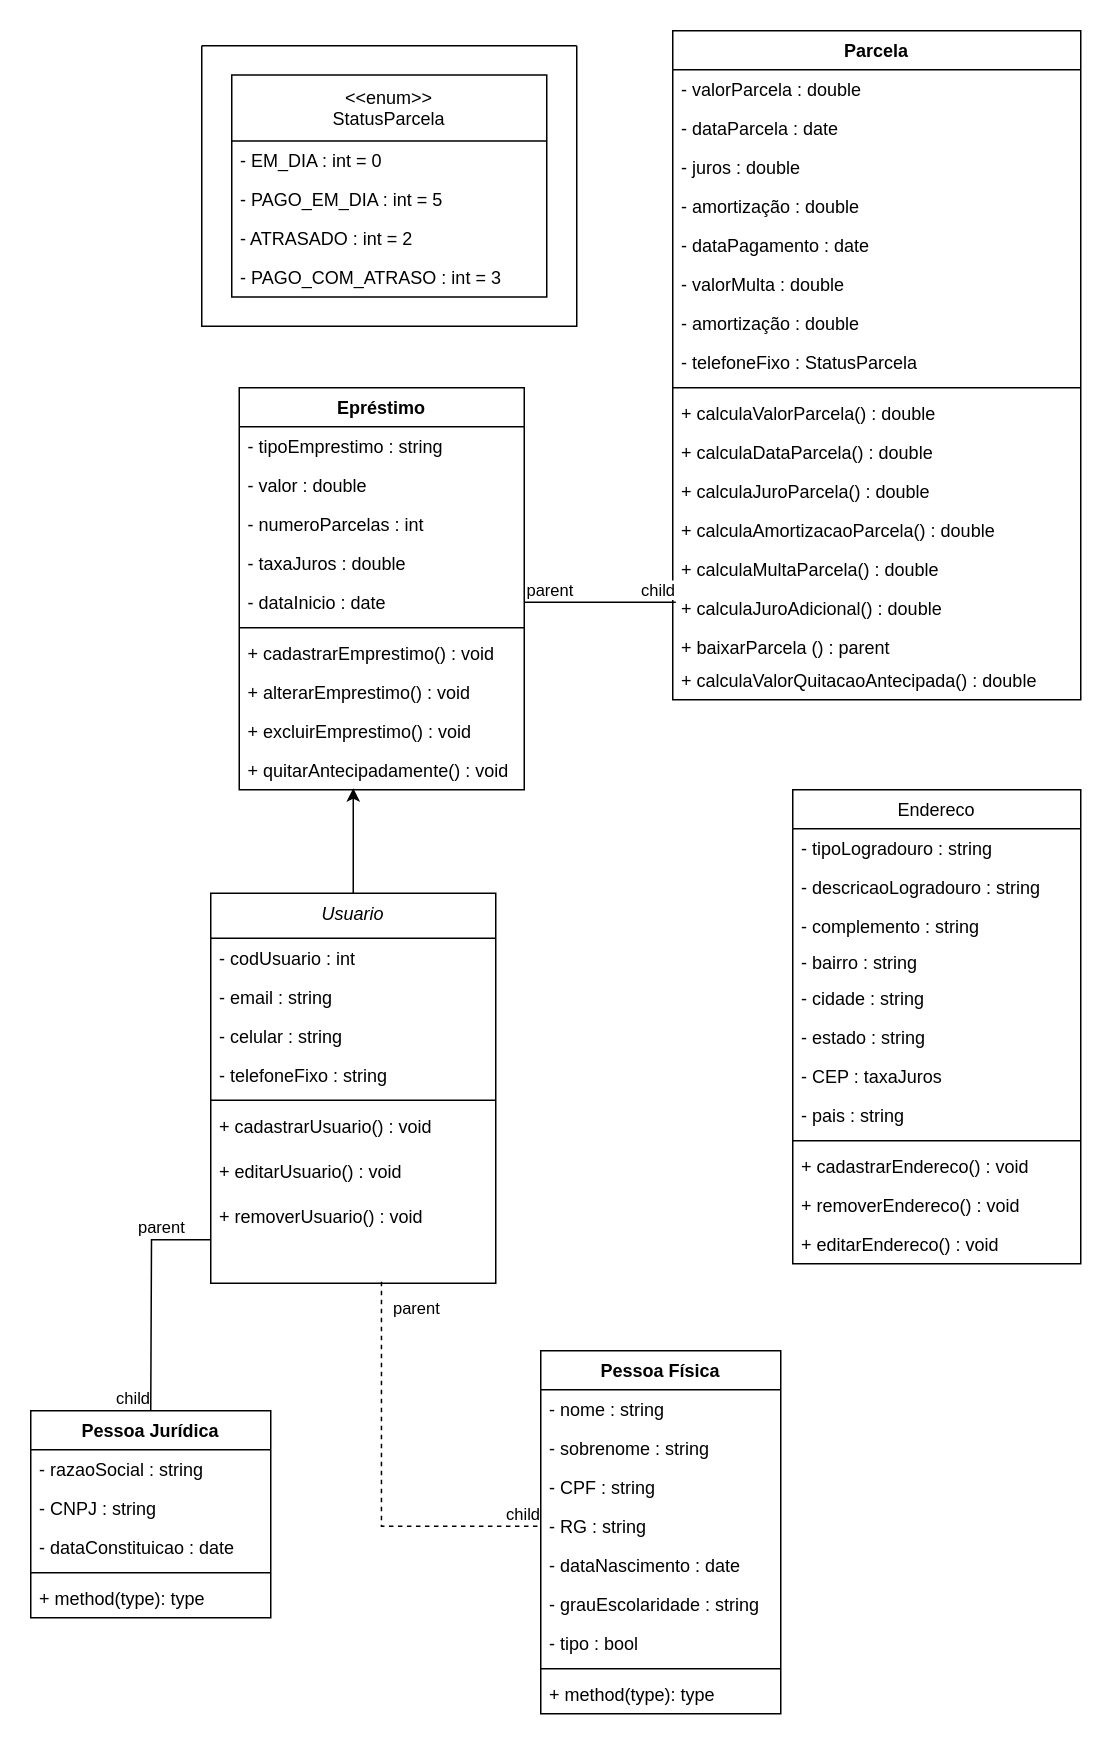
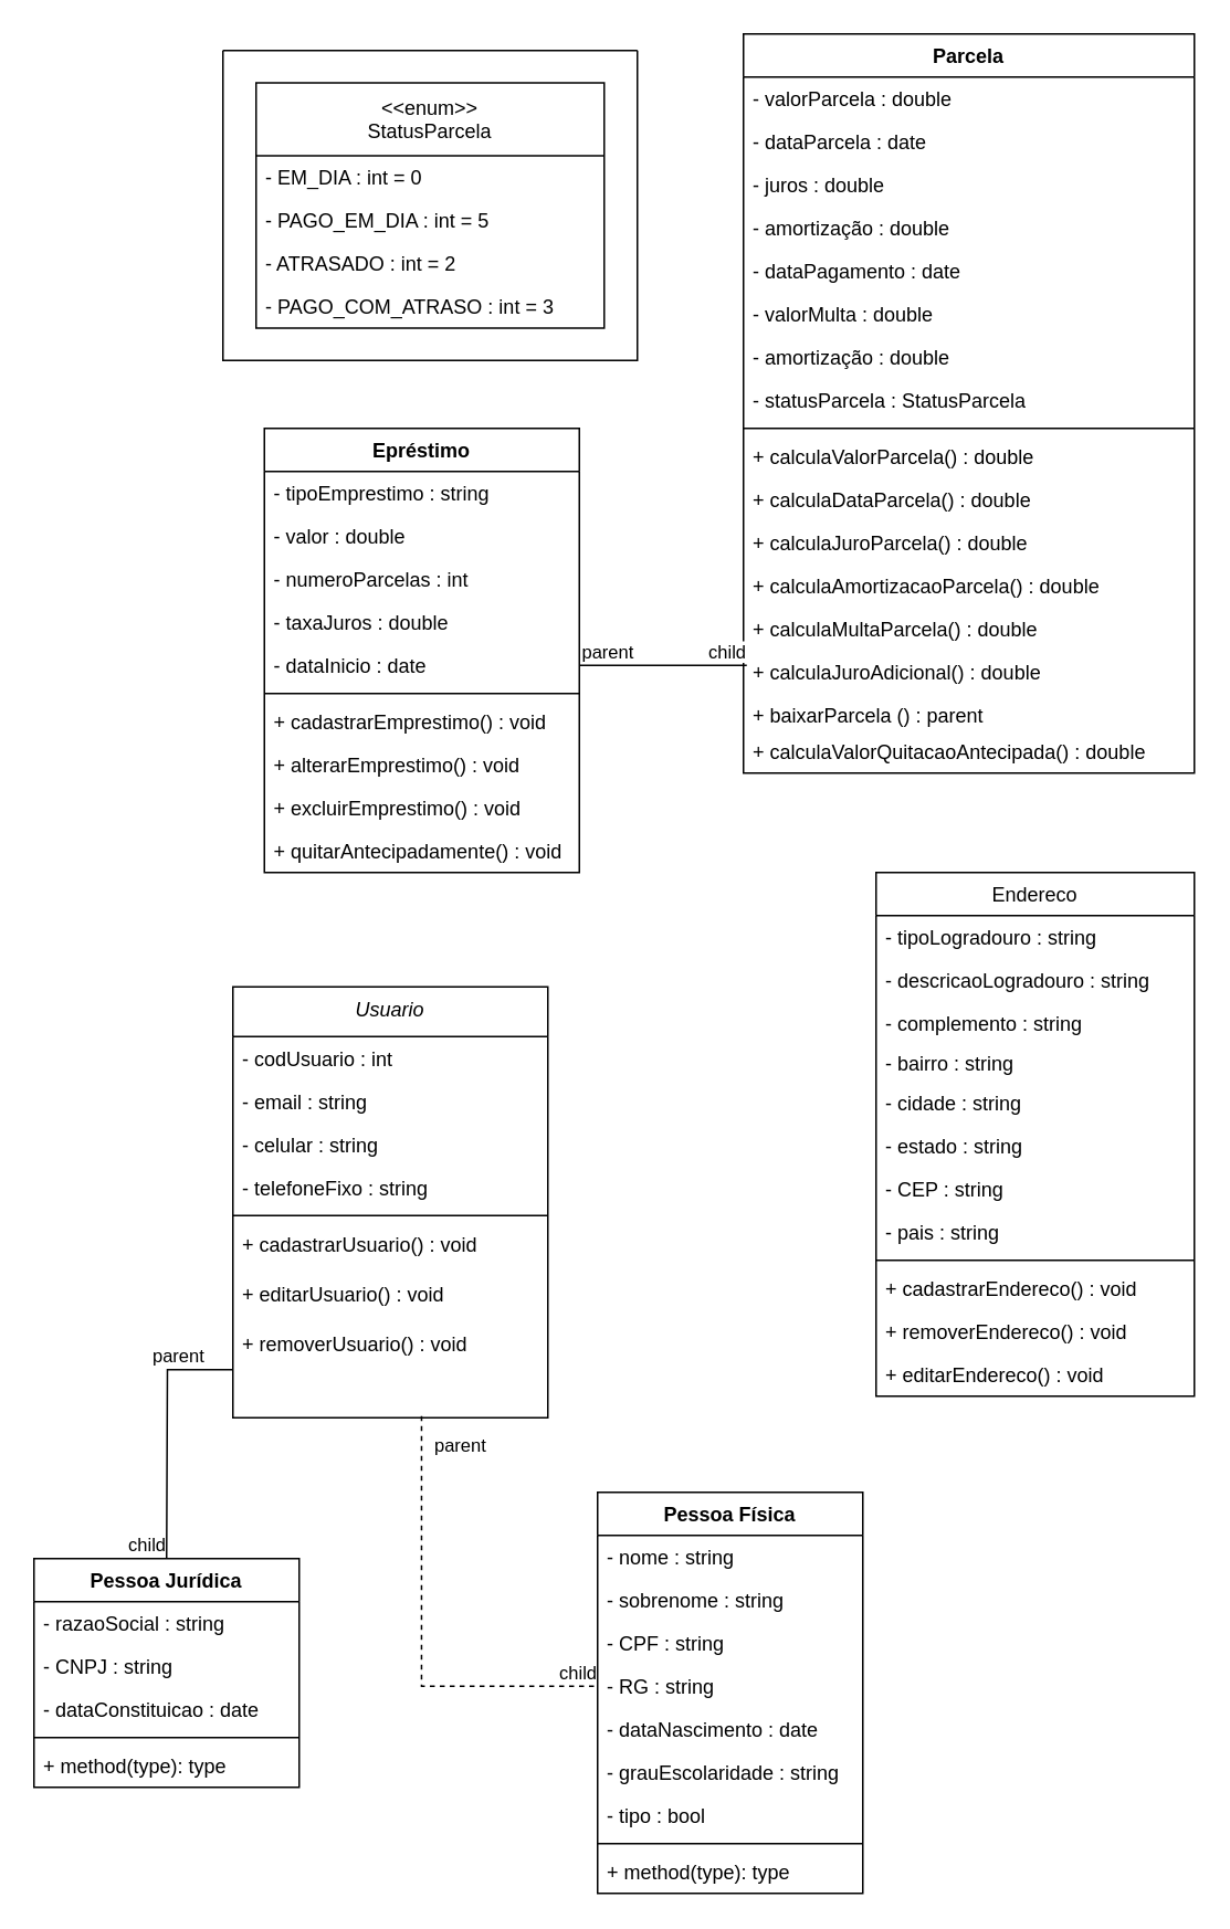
- <mxCell id="60" value="- telefoneFixo : StatusParcela" style="text;strokeColor=none;fillColor=none;align=left;verticalAlign=top;spacingLeft=4;spacingRight=4;overflow=hidden;rotatable=0;points=[[0,0.5],[1,0.5]];portConstraint=eastwest;" vertex="1" parent="52"><mxGeometry y="208" width="272" height="26" as="geometry" /></mxCell>
+ <mxCell id="60" value="- statusParcela : StatusParcela" style="text;strokeColor=none;fillColor=none;align=left;verticalAlign=top;spacingLeft=4;spacingRight=4;overflow=hidden;rotatable=0;points=[[0,0.5],[1,0.5]];portConstraint=eastwest;" vertex="1" parent="52"><mxGeometry y="208" width="272" height="26" as="geometry" /></mxCell>
- <mxCell id="2" style="edgeStyle=orthogonalEdgeStyle;rounded=0;orthogonalLoop=1;jettySize=auto;html=1;entryX=0.4;entryY=0.962;entryDx=0;entryDy=0;entryPerimeter=0;" edge="1" parent="1" source="3" target="51"><mxGeometry relative="1" as="geometry" /></mxCell>
- <mxCell id="19" value="- CEP : taxaJuros" style="text;align=left;verticalAlign=top;spacingLeft=4;spacingRight=4;overflow=hidden;rotatable=0;points=[[0,0.5],[1,0.5]];portConstraint=eastwest;rounded=0;shadow=0;html=0;" parent="12" vertex="1"><mxGeometry y="178" width="192" height="26" as="geometry" /></mxCell>
+ <mxCell id="19" value="- CEP : string" style="text;align=left;verticalAlign=top;spacingLeft=4;spacingRight=4;overflow=hidden;rotatable=0;points=[[0,0.5],[1,0.5]];portConstraint=eastwest;rounded=0;shadow=0;html=0;" parent="12" vertex="1"><mxGeometry y="178" width="192" height="26" as="geometry" /></mxCell>
